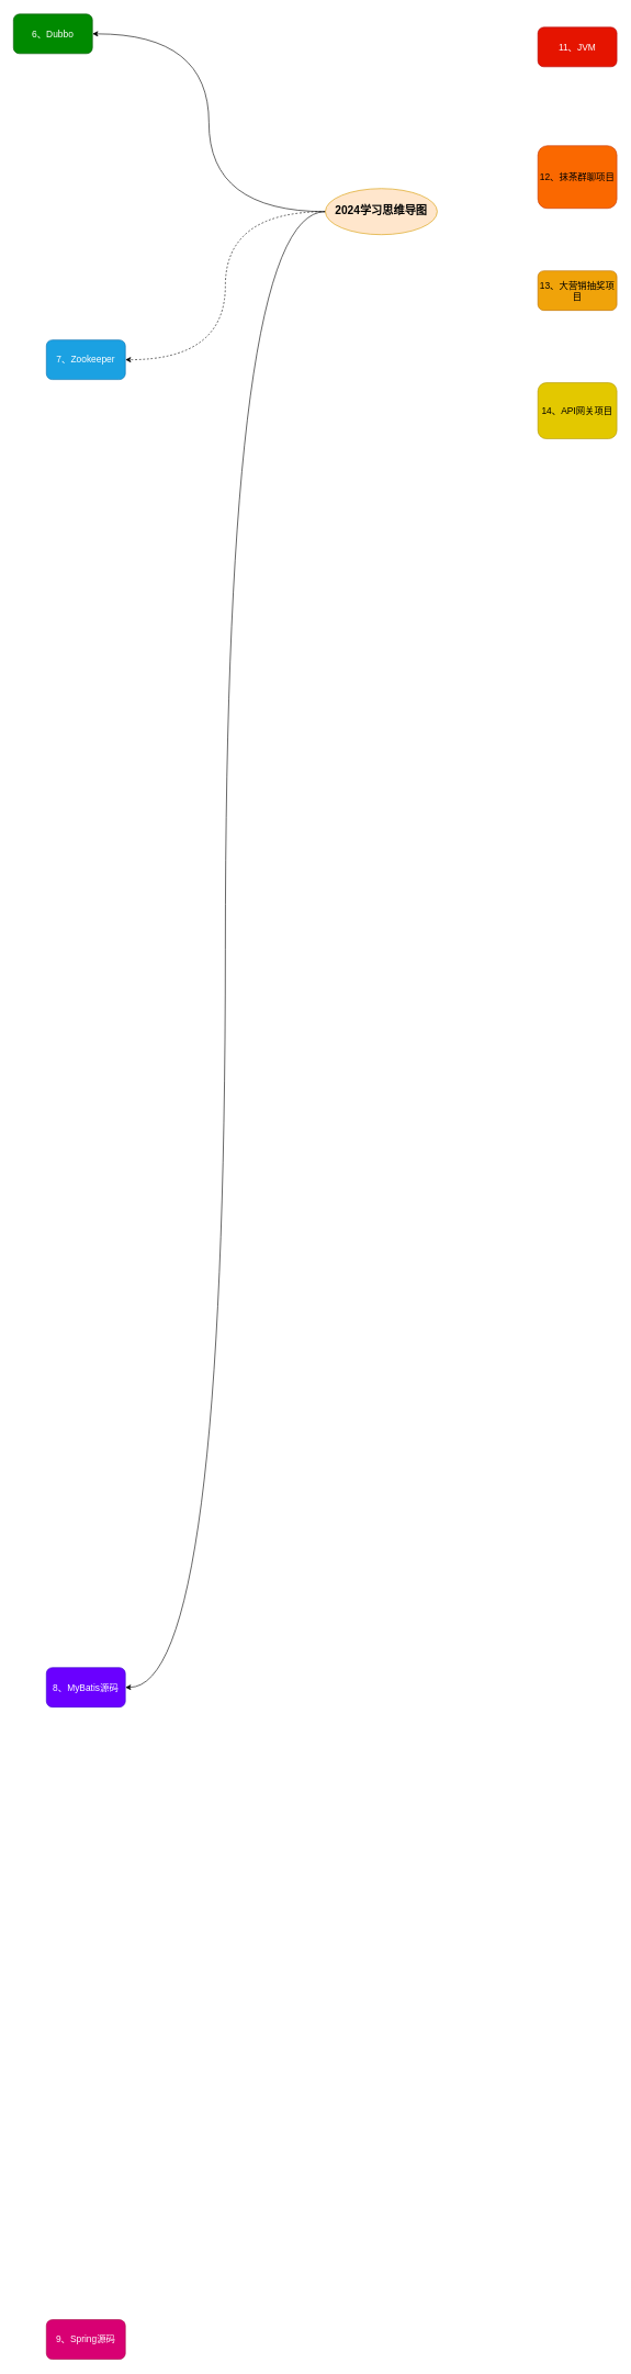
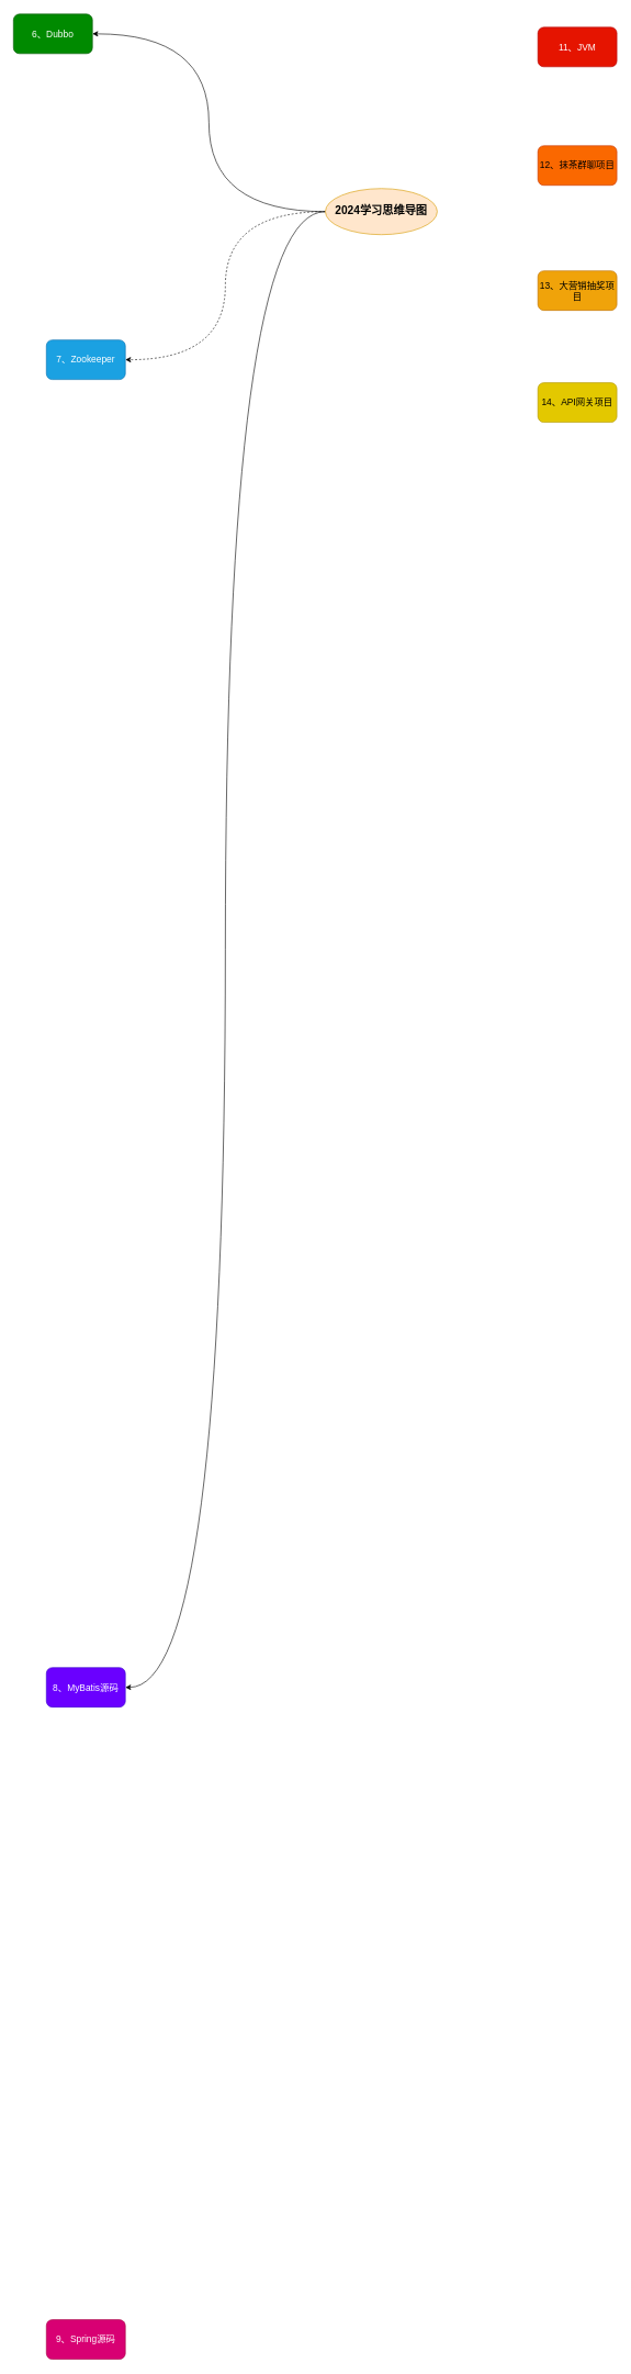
- <mxCell id="11" value="12、抹茶群聊项目" style="rounded=1;whiteSpace=wrap;html=1;fontSize=14;fillColor=#fa6800;fontColor=#000000;strokeColor=#C73500;" vertex="1" parent="1"><mxGeometry x="817" y="220" width="120" height="95" as="geometry" /></mxCell>
+ <mxCell id="11" value="12、抹茶群聊项目" style="rounded=1;whiteSpace=wrap;html=1;fontSize=14;fillColor=#fa6800;fontColor=#000000;strokeColor=#C73500;" vertex="1" parent="1"><mxGeometry x="817" y="220" width="120" height="60" as="geometry" /></mxCell>
- <mxCell id="13" value="14、API网关项目" style="rounded=1;whiteSpace=wrap;html=1;fontSize=14;fillColor=#e3c800;fontColor=#000000;strokeColor=#B09500;" vertex="1" parent="1"><mxGeometry x="817" y="580" width="120" height="85" as="geometry" /></mxCell>
+ <mxCell id="13" value="14、API网关项目" style="rounded=1;whiteSpace=wrap;html=1;fontSize=14;fillColor=#e3c800;fontColor=#000000;strokeColor=#B09500;" vertex="1" parent="1"><mxGeometry x="817" y="580" width="120" height="60" as="geometry" /></mxCell>
